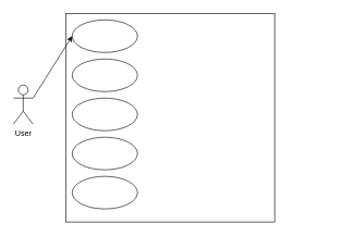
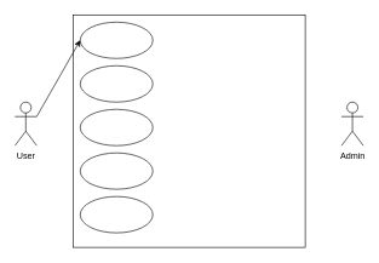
- <mxCell id="4" value="User" style="shape=umlActor;verticalLabelPosition=bottom;verticalAlign=top;html=1;outlineConnect=0;" vertex="1" parent="1"><mxGeometry x="20" y="130" width="30" height="60" as="geometry" /></mxCell>
+ <mxCell id="4" value="User" style="shape=umlActor;verticalLabelPosition=bottom;verticalAlign=top;html=1;outlineConnect=0;" vertex="1" parent="1"><mxGeometry x="20" y="140" width="30" height="60" as="geometry" /></mxCell>
+ <mxCell id="3" value="Admin" style="shape=umlActor;verticalLabelPosition=bottom;verticalAlign=top;html=1;outlineConnect=0;" vertex="1" parent="1"><mxGeometry x="470" y="140" width="30" height="60" as="geometry" /></mxCell>
